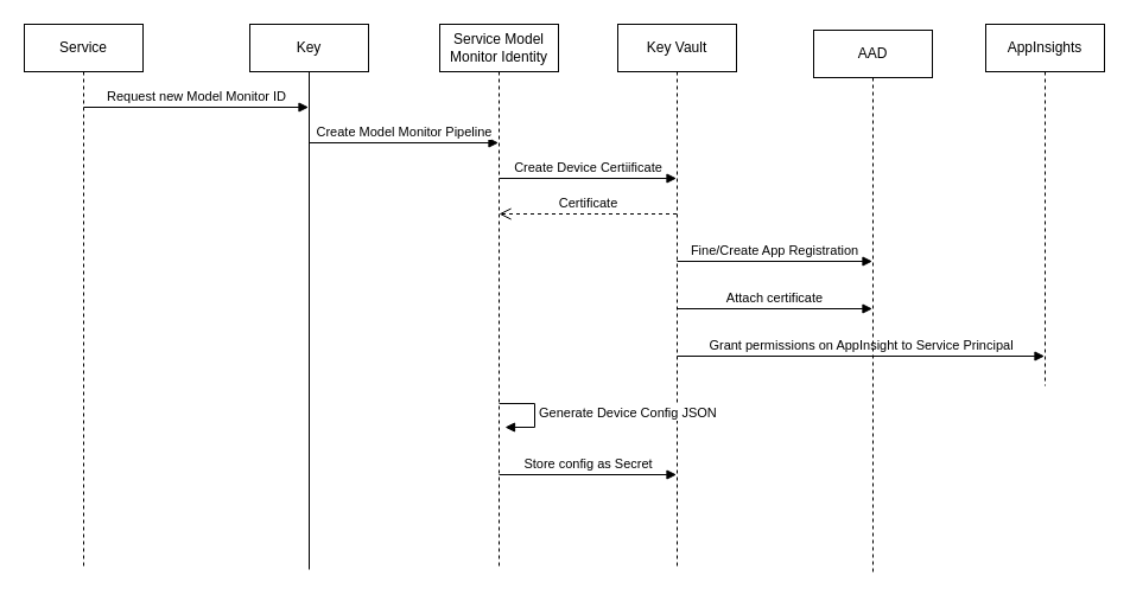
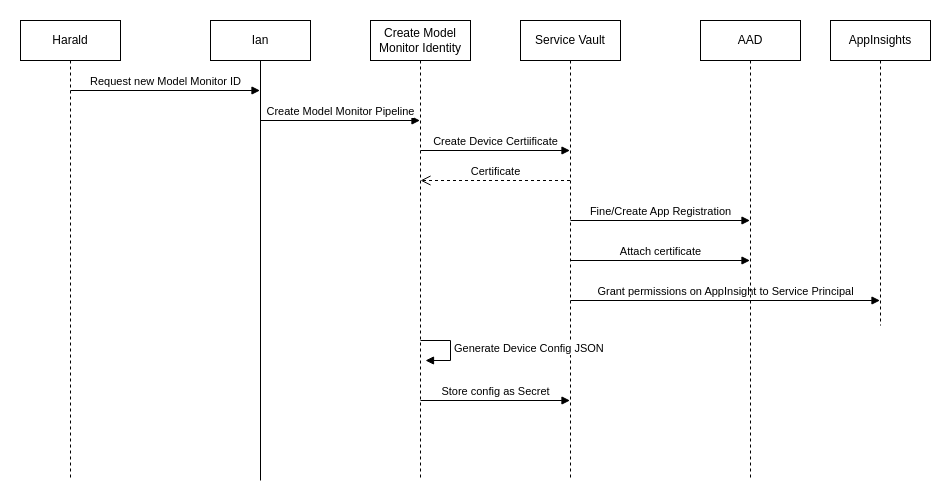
- <mxCell id="2" value="Service" style="shape=umlLifeline;perimeter=lifelinePerimeter;whiteSpace=wrap;html=1;container=1;collapsible=0;recursiveResize=0;outlineConnect=0;" vertex="1" parent="1"><mxGeometry x="20" y="20" width="100" height="460" as="geometry" /></mxCell>
+ <mxCell id="2" value="Harald" style="shape=umlLifeline;perimeter=lifelinePerimeter;whiteSpace=wrap;html=1;container=1;collapsible=0;recursiveResize=0;outlineConnect=0;" vertex="1" parent="1"><mxGeometry x="20" y="20" width="100" height="460" as="geometry" /></mxCell>
- <mxCell id="4" value="Key" style="shape=umlLifeline;perimeter=lifelinePerimeter;whiteSpace=wrap;html=1;container=1;collapsible=0;recursiveResize=0;outlineConnect=0;lifelineDashed=0;" vertex="1" parent="1"><mxGeometry x="210" y="20" width="100" height="460" as="geometry" /></mxCell>
+ <mxCell id="4" value="Ian" style="shape=umlLifeline;perimeter=lifelinePerimeter;whiteSpace=wrap;html=1;container=1;collapsible=0;recursiveResize=0;outlineConnect=0;lifelineDashed=0;" vertex="1" parent="1"><mxGeometry x="210" y="20" width="100" height="460" as="geometry" /></mxCell>
- <mxCell id="6" value="Service Model Monitor Identity" style="shape=umlLifeline;perimeter=lifelinePerimeter;whiteSpace=wrap;html=1;container=1;collapsible=0;recursiveResize=0;outlineConnect=0;" vertex="1" parent="1"><mxGeometry x="370" y="20" width="100" height="460" as="geometry" /></mxCell>
+ <mxCell id="6" value="Create Model Monitor Identity" style="shape=umlLifeline;perimeter=lifelinePerimeter;whiteSpace=wrap;html=1;container=1;collapsible=0;recursiveResize=0;outlineConnect=0;" vertex="1" parent="1"><mxGeometry x="370" y="20" width="100" height="460" as="geometry" /></mxCell>
- <mxCell id="10" value="Key Vault" style="shape=umlLifeline;perimeter=lifelinePerimeter;whiteSpace=wrap;html=1;container=1;collapsible=0;recursiveResize=0;outlineConnect=0;" vertex="1" parent="1"><mxGeometry x="520" y="20" width="100" height="460" as="geometry" /></mxCell>
+ <mxCell id="10" value="Service Vault" style="shape=umlLifeline;perimeter=lifelinePerimeter;whiteSpace=wrap;html=1;container=1;collapsible=0;recursiveResize=0;outlineConnect=0;" vertex="1" parent="1"><mxGeometry x="520" y="20" width="100" height="460" as="geometry" /></mxCell>
- <mxCell id="14" value="AAD" style="shape=umlLifeline;perimeter=lifelinePerimeter;whiteSpace=wrap;html=1;container=1;collapsible=0;recursiveResize=0;outlineConnect=0;" vertex="1" parent="1"><mxGeometry x="685" y="25" width="100" height="460" as="geometry" /></mxCell>
+ <mxCell id="14" value="AAD" style="shape=umlLifeline;perimeter=lifelinePerimeter;whiteSpace=wrap;html=1;container=1;collapsible=0;recursiveResize=0;outlineConnect=0;" vertex="1" parent="1"><mxGeometry x="700" y="20" width="100" height="460" as="geometry" /></mxCell>
